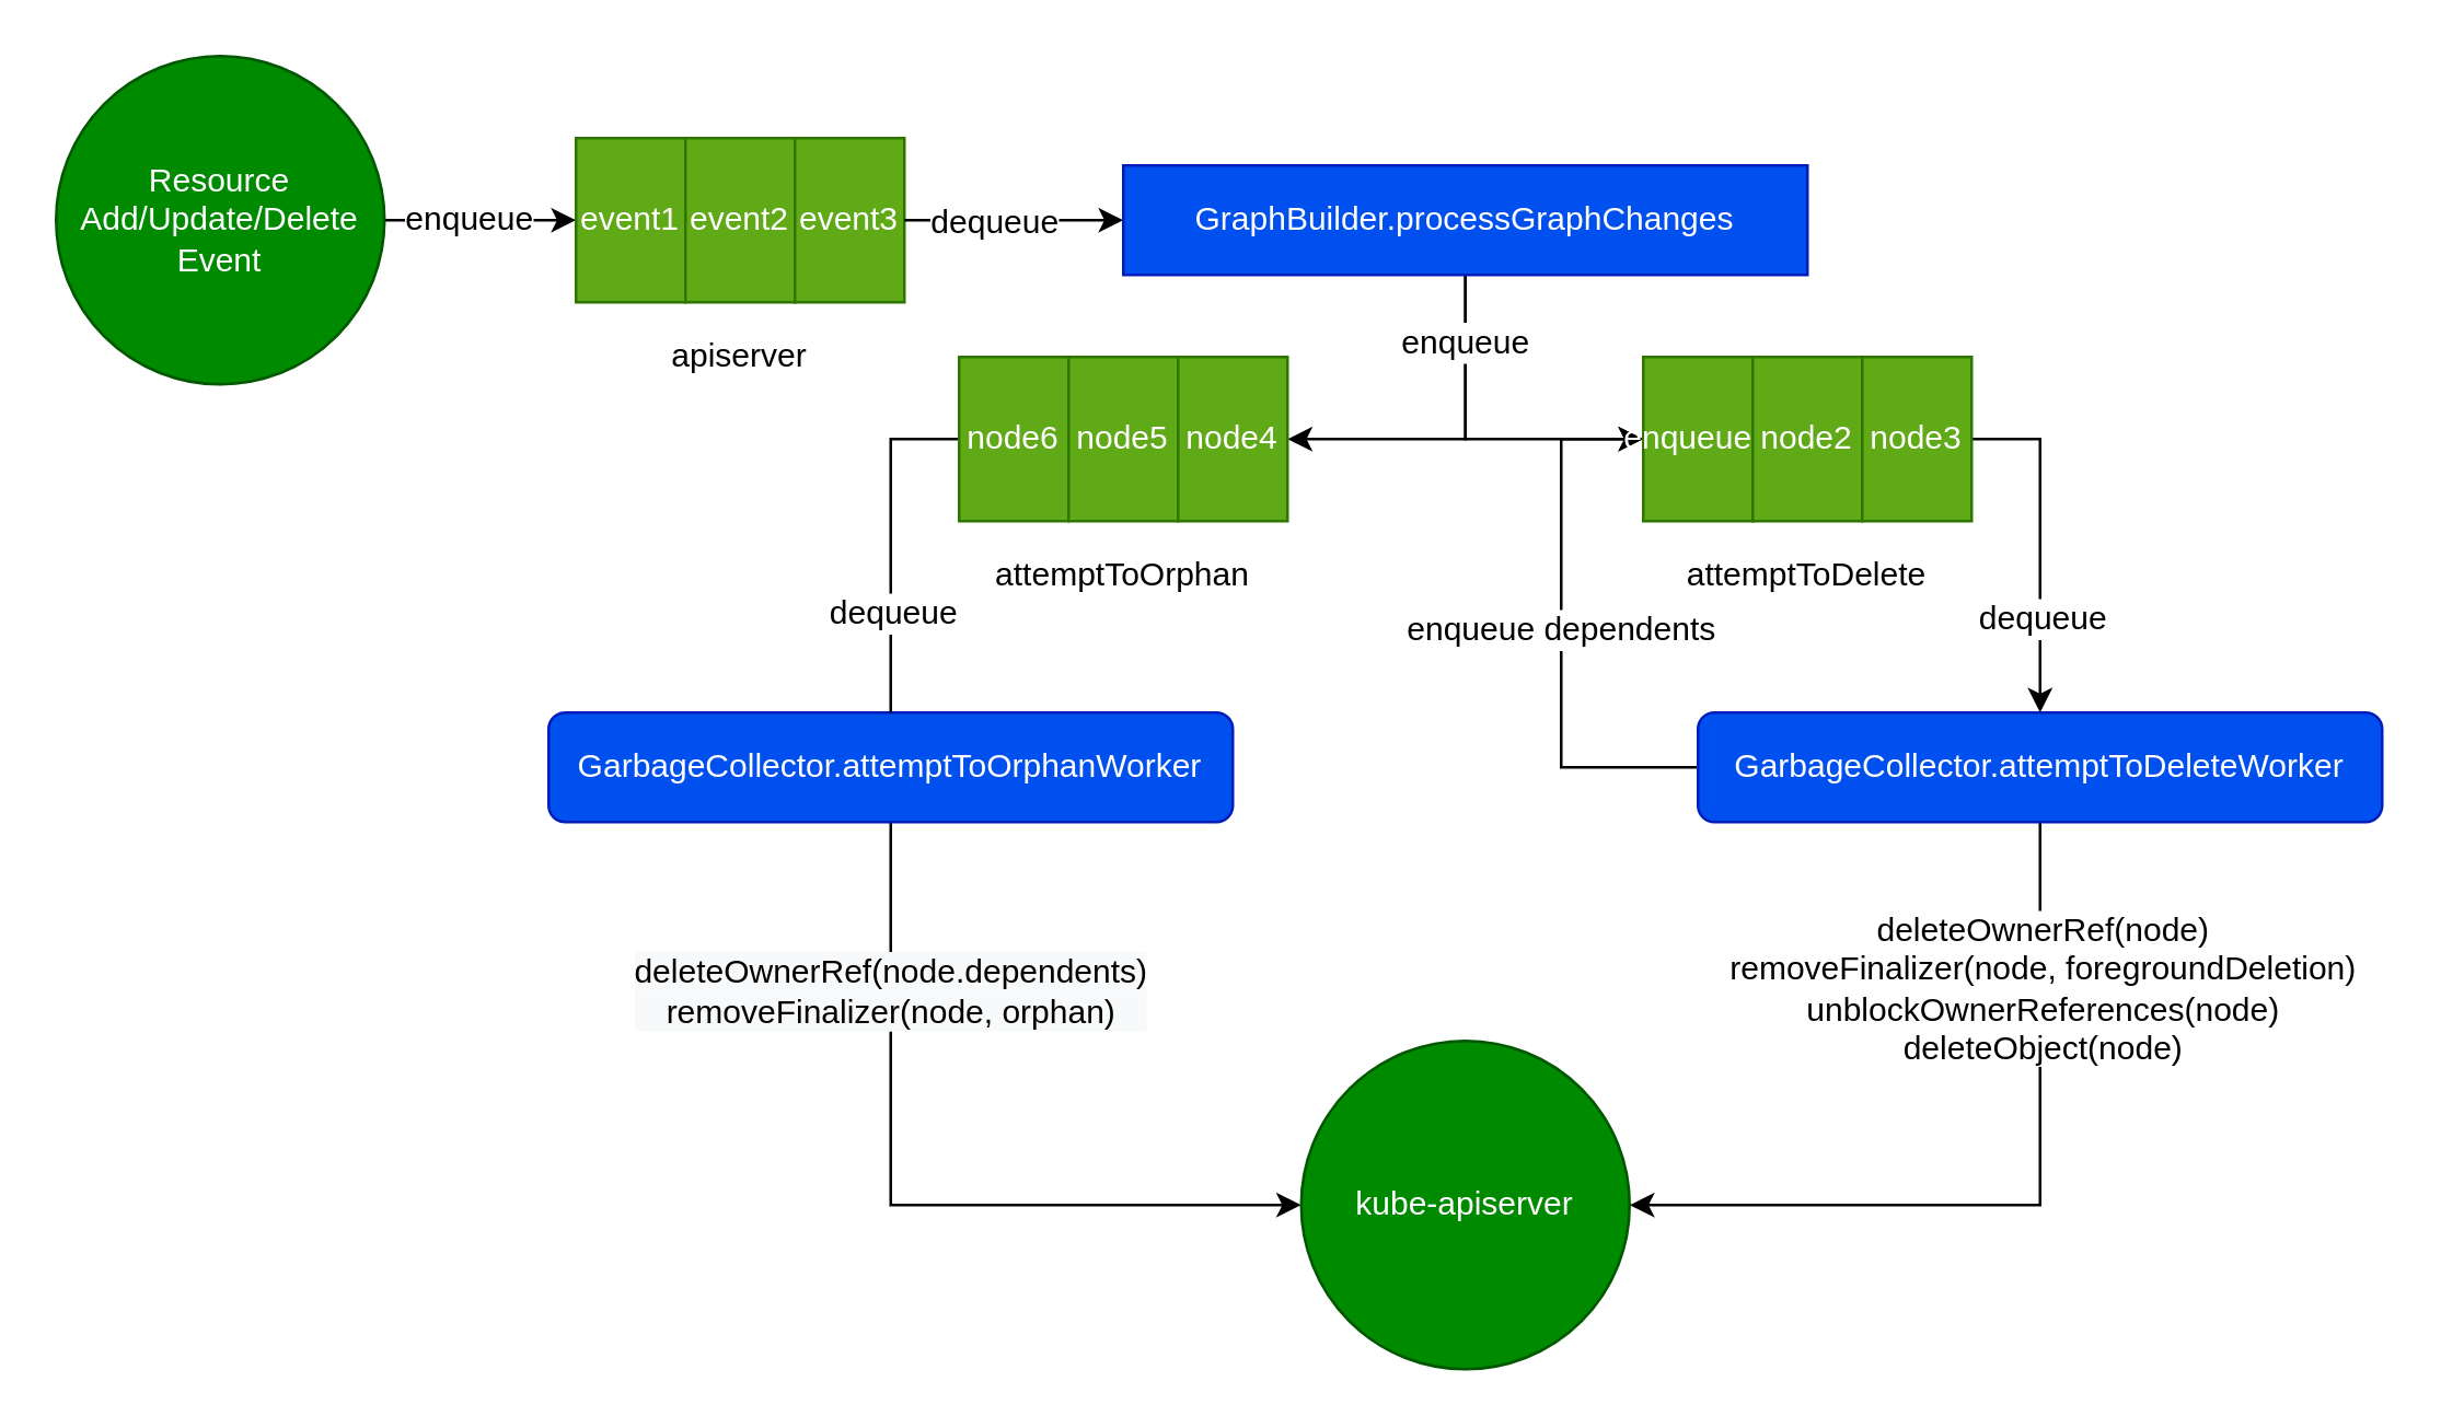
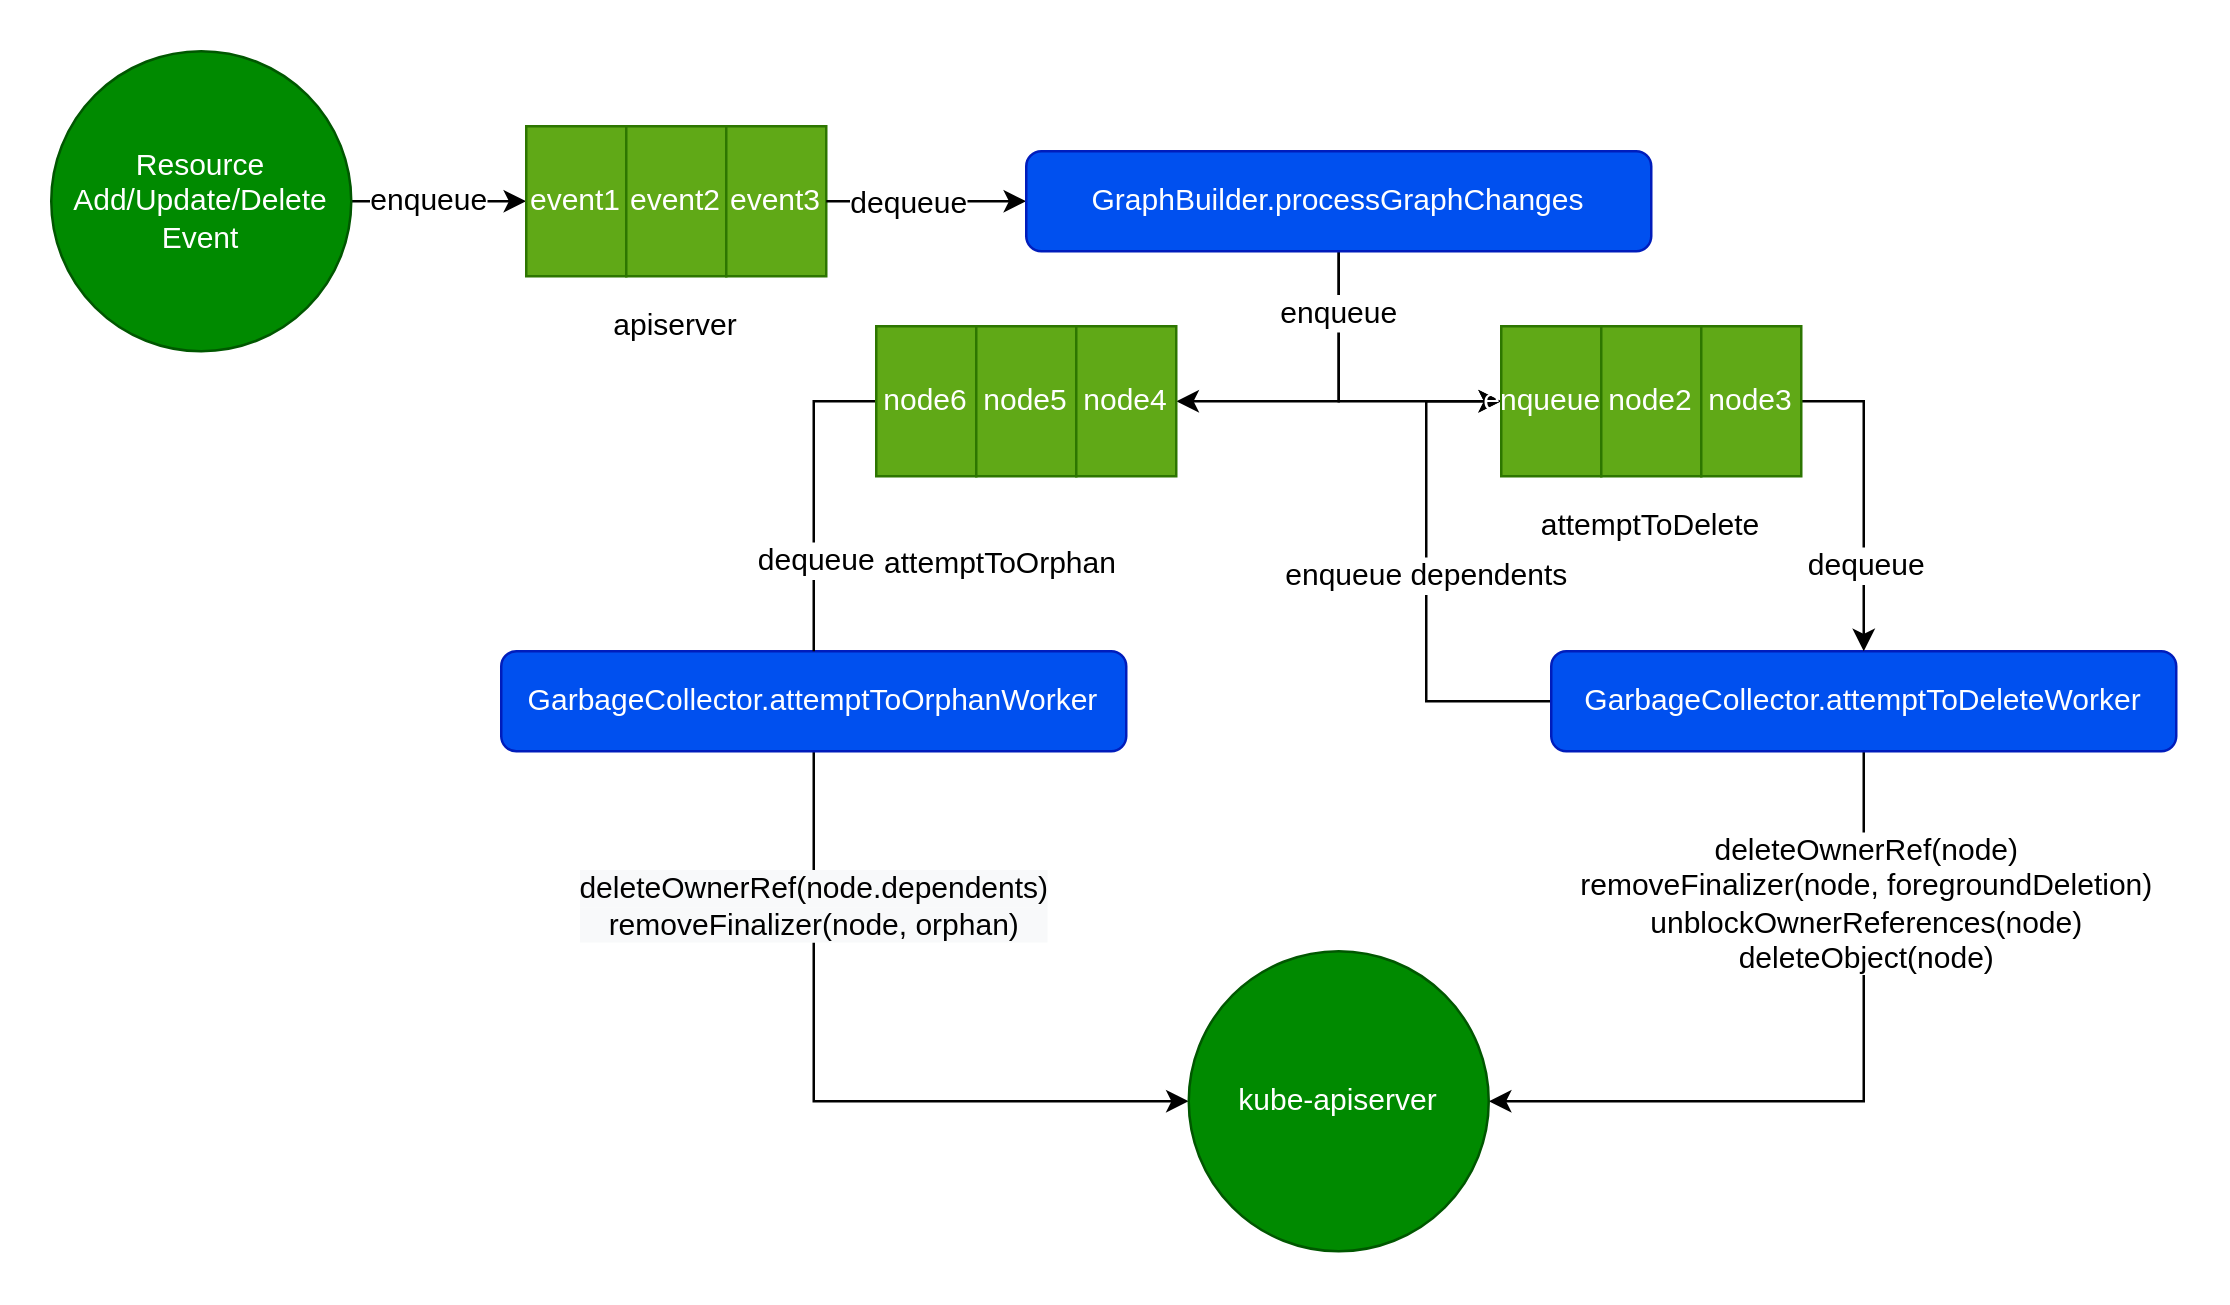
- <mxCell id="13" value="GraphBuilder.processGraphChanges" style="whiteSpace=wrap;html=1;fontSize=12;fillColor=#0050ef;strokeColor=#001DBC;fontColor=#ffffff;rounded=0;" parent="1" vertex="1"><mxGeometry x="410" y="60" width="250" height="40" as="geometry" /></mxCell>
+ <mxCell id="13" value="GraphBuilder.processGraphChanges" style="rounded=1;whiteSpace=wrap;html=1;fontSize=12;fillColor=#0050ef;strokeColor=#001DBC;fontColor=#ffffff;" parent="1" vertex="1"><mxGeometry x="410" y="60" width="250" height="40" as="geometry" /></mxCell>
- <mxCell id="34" value="attemptToOrphan" style="text;html=1;strokeColor=none;fillColor=none;align=center;verticalAlign=middle;whiteSpace=wrap;rounded=0;" parent="1" vertex="1"><mxGeometry x="350" y="200" width="120" height="20" as="geometry" /></mxCell>
+ <mxCell id="34" value="attemptToOrphan" style="text;html=1;strokeColor=none;fillColor=none;align=center;verticalAlign=middle;whiteSpace=wrap;rounded=0;" parent="1" vertex="1"><mxGeometry x="340" y="215" width="120" height="20" as="geometry" /></mxCell>
